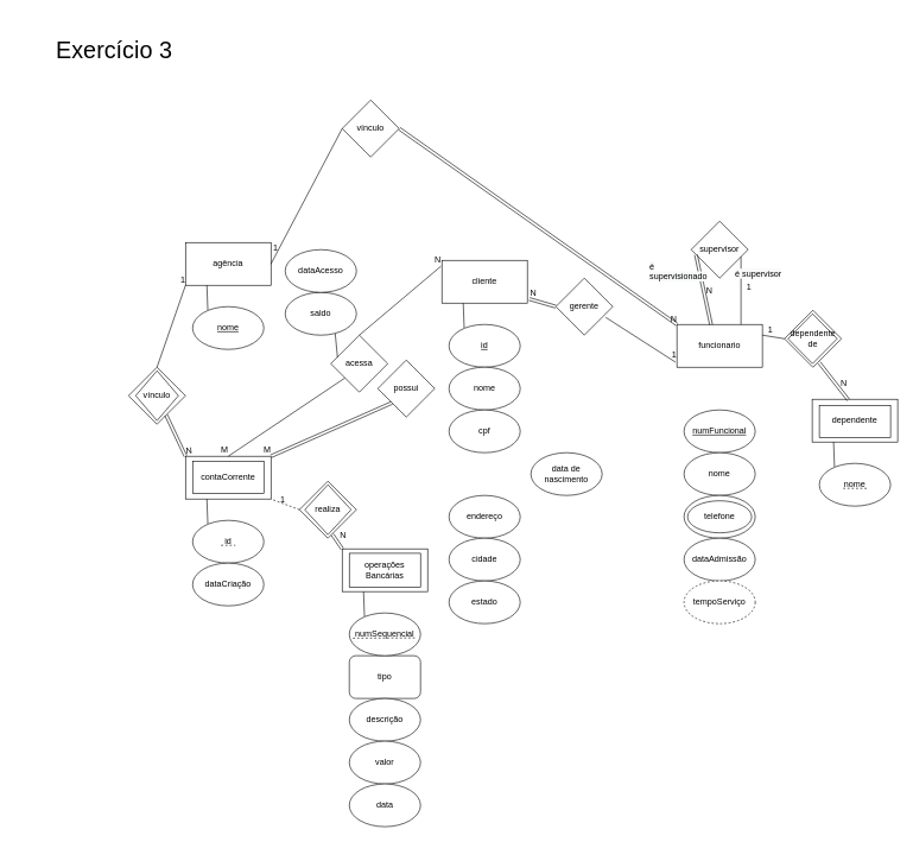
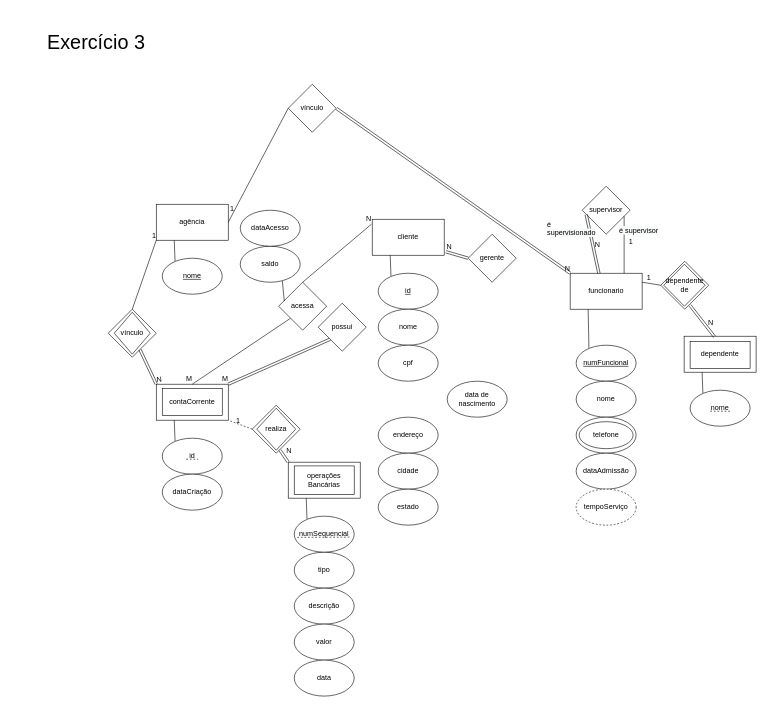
- <mxCell id="37" value="" style="endArrow=none;html=1;rounded=0;entryX=-0.017;entryY=0.881;entryDx=0;entryDy=0;exitX=0.875;exitY=0.688;exitDx=0;exitDy=0;exitPerimeter=0;entryPerimeter=0;" edge="1" parent="1" source="36" target="15"><mxGeometry relative="1" as="geometry"><mxPoint x="930" y="415" as="sourcePoint" /><mxPoint x="700" y="420" as="targetPoint" /><Array as="points" /></mxGeometry></mxCell>
- <mxCell id="38" value="1" style="resizable=0;html=1;align=right;verticalAlign=bottom;" connectable="0" vertex="1" parent="37"><mxGeometry x="1" relative="1" as="geometry"><mxPoint x="2" y="-3" as="offset" /></mxGeometry></mxCell>
+ <mxCell id="17" value="" style="endArrow=none;html=1;rounded=0;entryX=0.25;entryY=1;entryDx=0;entryDy=0;exitX=0.213;exitY=0.081;exitDx=0;exitDy=0;exitPerimeter=0;" edge="1" parent="1" source="16" target="15"><mxGeometry width="50" height="50" relative="1" as="geometry"><mxPoint x="890" y="720" as="sourcePoint" /><mxPoint x="940" y="670" as="targetPoint" /></mxGeometry></mxCell>
- <mxCell id="68" value="tipo" style="whiteSpace=wrap;html=1;rounded=1;" vertex="1" parent="1"><mxGeometry x="490" y="920" width="100" height="60" as="geometry" /></mxCell>
+ <mxCell id="68" value="tipo" style="ellipse;whiteSpace=wrap;html=1;" vertex="1" parent="1"><mxGeometry x="490" y="920" width="100" height="60" as="geometry" /></mxCell>
